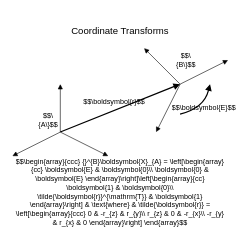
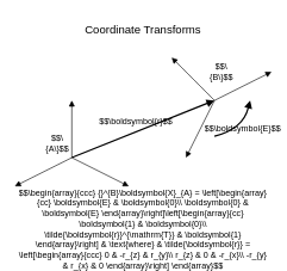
- <mxCell id="9" value="Coordinate Transforms" style="text;html=1;strokeColor=none;fillColor=none;align=center;verticalAlign=middle;whiteSpace=wrap;rounded=0;fontSize=16;" vertex="1" parent="1"><mxGeometry x="60" y="30" width="280" height="40" as="geometry" /></mxCell>
+ <mxCell id="9" value="Coordinate Transforms" style="text;html=1;strokeColor=none;fillColor=none;align=center;verticalAlign=middle;whiteSpace=wrap;rounded=0;fontSize=16;" vertex="1" parent="1"><mxGeometry x="60" y="20" width="280" height="40" as="geometry" /></mxCell>
